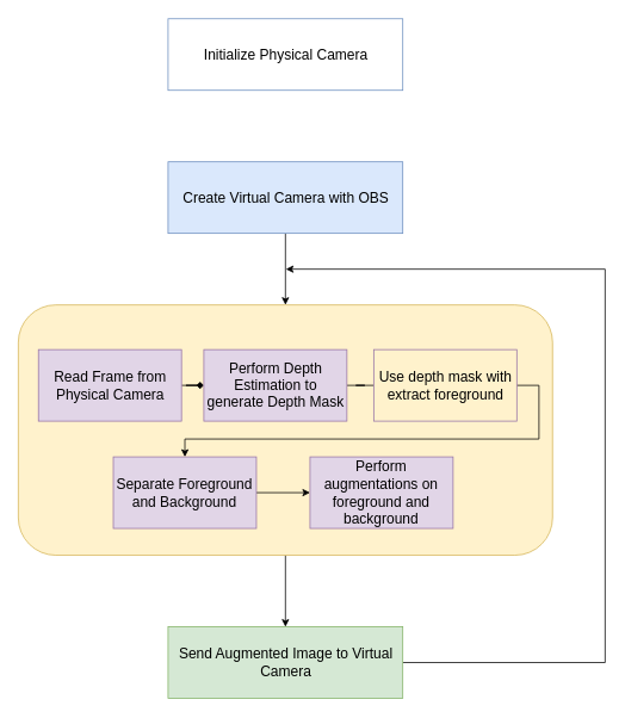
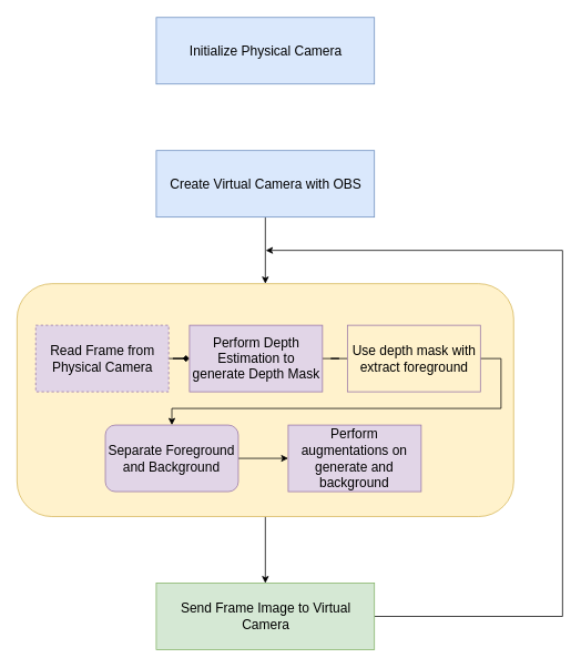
- <mxCell id="17" value="&lt;span style=&quot;font-size: 16px;&quot;&gt;Initialize Physical Camera&lt;/span&gt;" style="rounded=0;whiteSpace=wrap;html=1;fillColor=#ffffff;strokeColor=#6c8ebf;" vertex="1" parent="1"><mxGeometry x="187.5" y="20" width="262.5" height="80" as="geometry" /></mxCell>
+ <mxCell id="17" value="&lt;span style=&quot;font-size: 16px;&quot;&gt;Initialize Physical Camera&lt;/span&gt;" style="rounded=0;whiteSpace=wrap;html=1;fillColor=#dae8fc;strokeColor=#6c8ebf;" vertex="1" parent="1"><mxGeometry x="187.5" y="20" width="262.5" height="80" as="geometry" /></mxCell>
- <mxCell id="5" value="&lt;font style=&quot;font-size: 16px;&quot;&gt;Read Frame from Physical Camera&lt;/font&gt;" style="rounded=0;whiteSpace=wrap;html=1;fillColor=#e1d5e7;strokeColor=#9673a6;" parent="1" vertex="1"><mxGeometry x="42.5" y="390" width="160" height="80" as="geometry" /></mxCell>
+ <mxCell id="5" value="&lt;font style=&quot;font-size: 16px;&quot;&gt;Read Frame from Physical Camera&lt;/font&gt;" style="rounded=0;whiteSpace=wrap;html=1;fillColor=#e1d5e7;strokeColor=#9673a6;dashed=1;" parent="1" vertex="1"><mxGeometry x="42.5" y="390" width="160" height="80" as="geometry" /></mxCell>
- <mxCell id="11" value="&lt;font style=&quot;font-size: 16px;&quot;&gt;Separate Foreground and Background&lt;/font&gt;" style="rounded=0;whiteSpace=wrap;html=1;fillColor=#e1d5e7;strokeColor=#9673a6;" parent="1" vertex="1"><mxGeometry x="126.25" y="510" width="160" height="80" as="geometry" /></mxCell>
+ <mxCell id="11" value="&lt;font style=&quot;font-size: 16px;&quot;&gt;Separate Foreground and Background&lt;/font&gt;" style="whiteSpace=wrap;html=1;fillColor=#e1d5e7;strokeColor=#9673a6;rounded=1;" parent="1" vertex="1"><mxGeometry x="126.25" y="510" width="160" height="80" as="geometry" /></mxCell>
- <mxCell id="12" value="&lt;font style=&quot;font-size: 16px;&quot;&gt;Perform augmentations on foreground and background&lt;/font&gt;" style="rounded=0;whiteSpace=wrap;html=1;fillColor=#e1d5e7;strokeColor=#9673a6;" parent="1" vertex="1"><mxGeometry x="346.25" y="510" width="160" height="80" as="geometry" /></mxCell>
+ <mxCell id="12" value="&lt;font style=&quot;font-size: 16px;&quot;&gt;Perform augmentations on generate and background&lt;/font&gt;" style="rounded=0;whiteSpace=wrap;html=1;fillColor=#e1d5e7;strokeColor=#9673a6;" parent="1" vertex="1"><mxGeometry x="346.25" y="510" width="160" height="80" as="geometry" /></mxCell>
- <mxCell id="16" value="&lt;font style=&quot;font-size: 16px;&quot;&gt;Send Augmented Image to Virtual Camera&lt;/font&gt;" style="rounded=0;whiteSpace=wrap;html=1;fillColor=#d5e8d4;strokeColor=#82b366;" parent="1" vertex="1"><mxGeometry x="187.5" y="700" width="262.5" height="80" as="geometry" /></mxCell>
+ <mxCell id="16" value="&lt;font style=&quot;font-size: 16px;&quot;&gt;Send Frame Image to Virtual Camera&lt;/font&gt;" style="rounded=0;whiteSpace=wrap;html=1;fillColor=#d5e8d4;strokeColor=#82b366;" parent="1" vertex="1"><mxGeometry x="187.5" y="700" width="262.5" height="80" as="geometry" /></mxCell>
